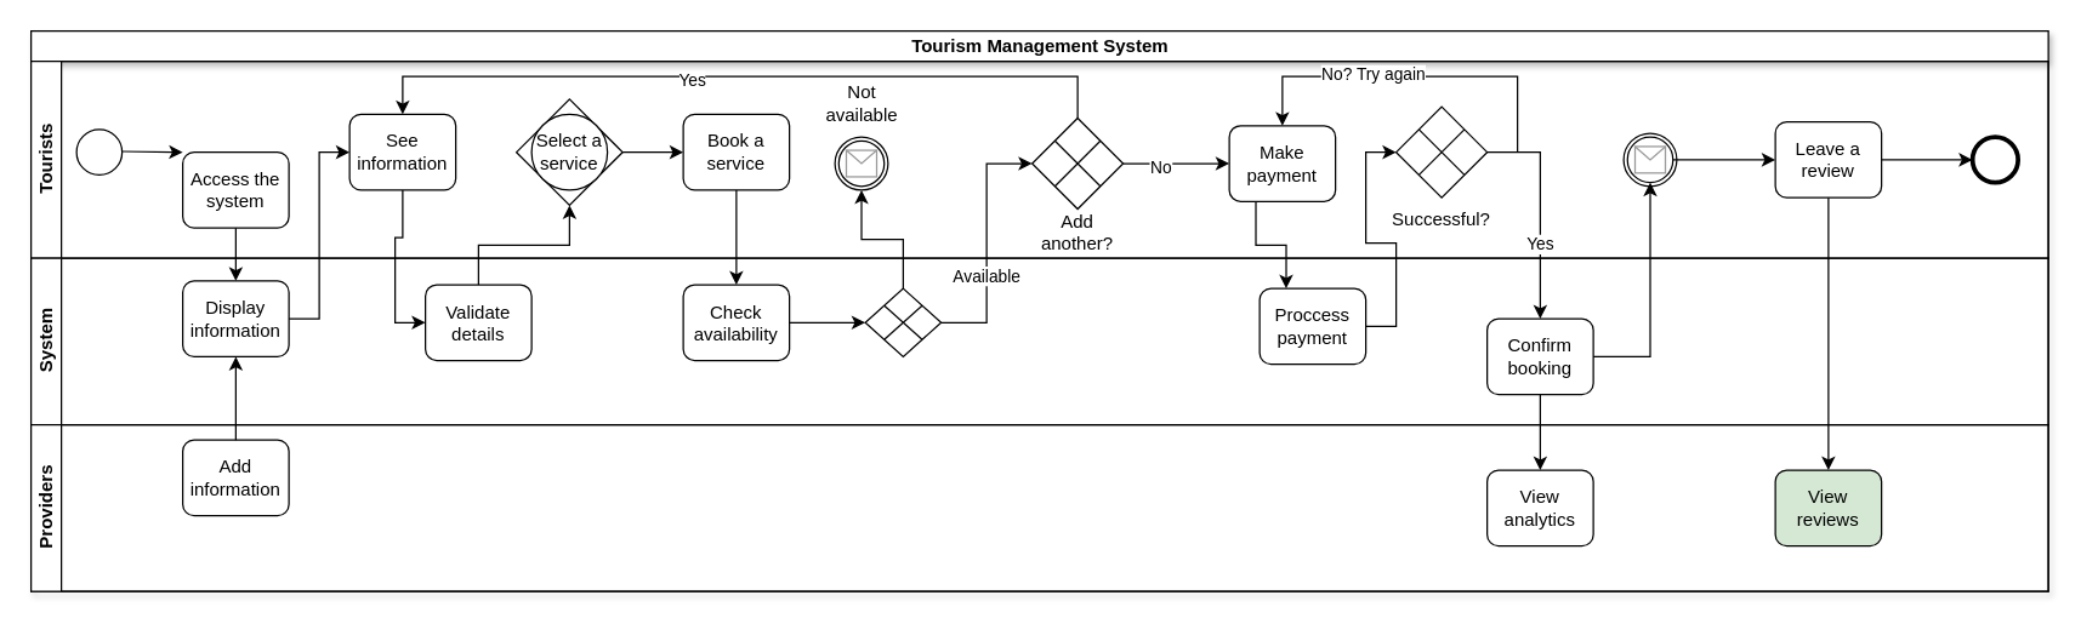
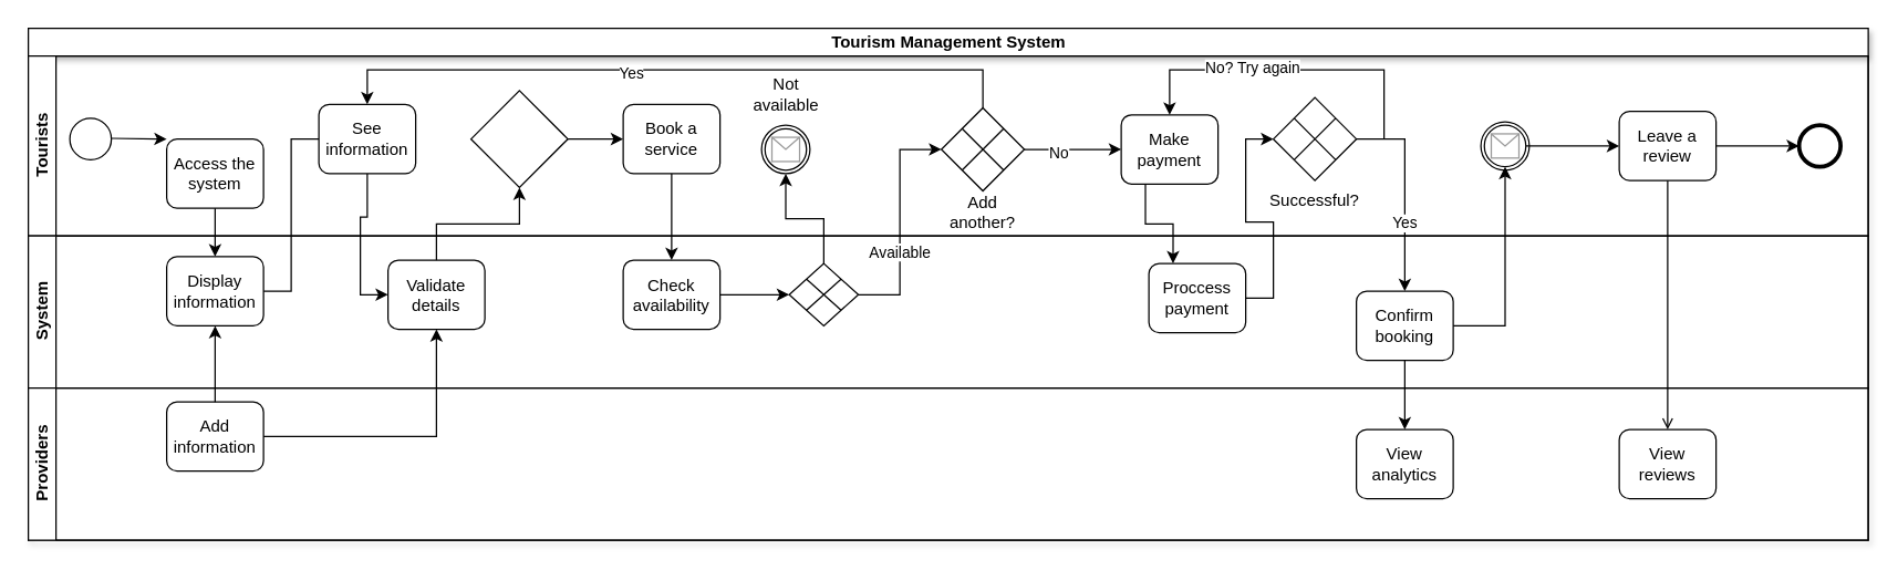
- <mxCell id="51" style="edgeStyle=orthogonalEdgeStyle;rounded=0;orthogonalLoop=1;jettySize=auto;html=1;entryX=0;entryY=0.5;entryDx=0;entryDy=0;" edge="1" parent="2" source="40" target="10"><mxGeometry relative="1" as="geometry"><mxPoint x="250" y="120" as="targetPoint" /></mxGeometry></mxCell>
+ <mxCell id="51" style="edgeStyle=orthogonalEdgeStyle;rounded=0;orthogonalLoop=1;jettySize=auto;html=1;entryX=0;entryY=0.5;entryDx=0;entryDy=0;endArrow=none;" edge="1" parent="2" source="40" target="10"><mxGeometry relative="1" as="geometry"><mxPoint x="250" y="120" as="targetPoint" /></mxGeometry></mxCell>
- <mxCell id="12" value="Select a service" style="ellipse;whiteSpace=wrap;html=1;aspect=fixed;" vertex="1" parent="3"><mxGeometry x="330" y="35" width="50" height="50" as="geometry" /></mxCell>
- <mxCell id="68" style="edgeStyle=orthogonalEdgeStyle;rounded=0;orthogonalLoop=1;jettySize=auto;html=1;entryX=0.5;entryY=0;entryDx=0;entryDy=0;" edge="1" parent="2" source="33" target="55"><mxGeometry relative="1" as="geometry" /></mxCell>
+ <mxCell id="68" style="edgeStyle=orthogonalEdgeStyle;rounded=0;orthogonalLoop=1;jettySize=auto;html=1;entryX=0.5;entryY=0;entryDx=0;entryDy=0;endArrow=open;" edge="1" parent="2" source="33" target="55"><mxGeometry relative="1" as="geometry" /></mxCell>
+ <mxCell id="57" style="edgeStyle=orthogonalEdgeStyle;rounded=0;orthogonalLoop=1;jettySize=auto;html=1;entryX=0.5;entryY=1;entryDx=0;entryDy=0;" edge="1" parent="2" source="53" target="41"><mxGeometry relative="1" as="geometry" /></mxCell>
- <mxCell id="55" value="View reviews" style="rounded=1;whiteSpace=wrap;html=1;fillColor=#d5e8d4;" vertex="1" parent="52"><mxGeometry x="1150" y="30" width="70" height="50" as="geometry" /></mxCell>
+ <mxCell id="55" value="View reviews" style="rounded=1;whiteSpace=wrap;html=1;" vertex="1" parent="52"><mxGeometry x="1150" y="30" width="70" height="50" as="geometry" /></mxCell>
